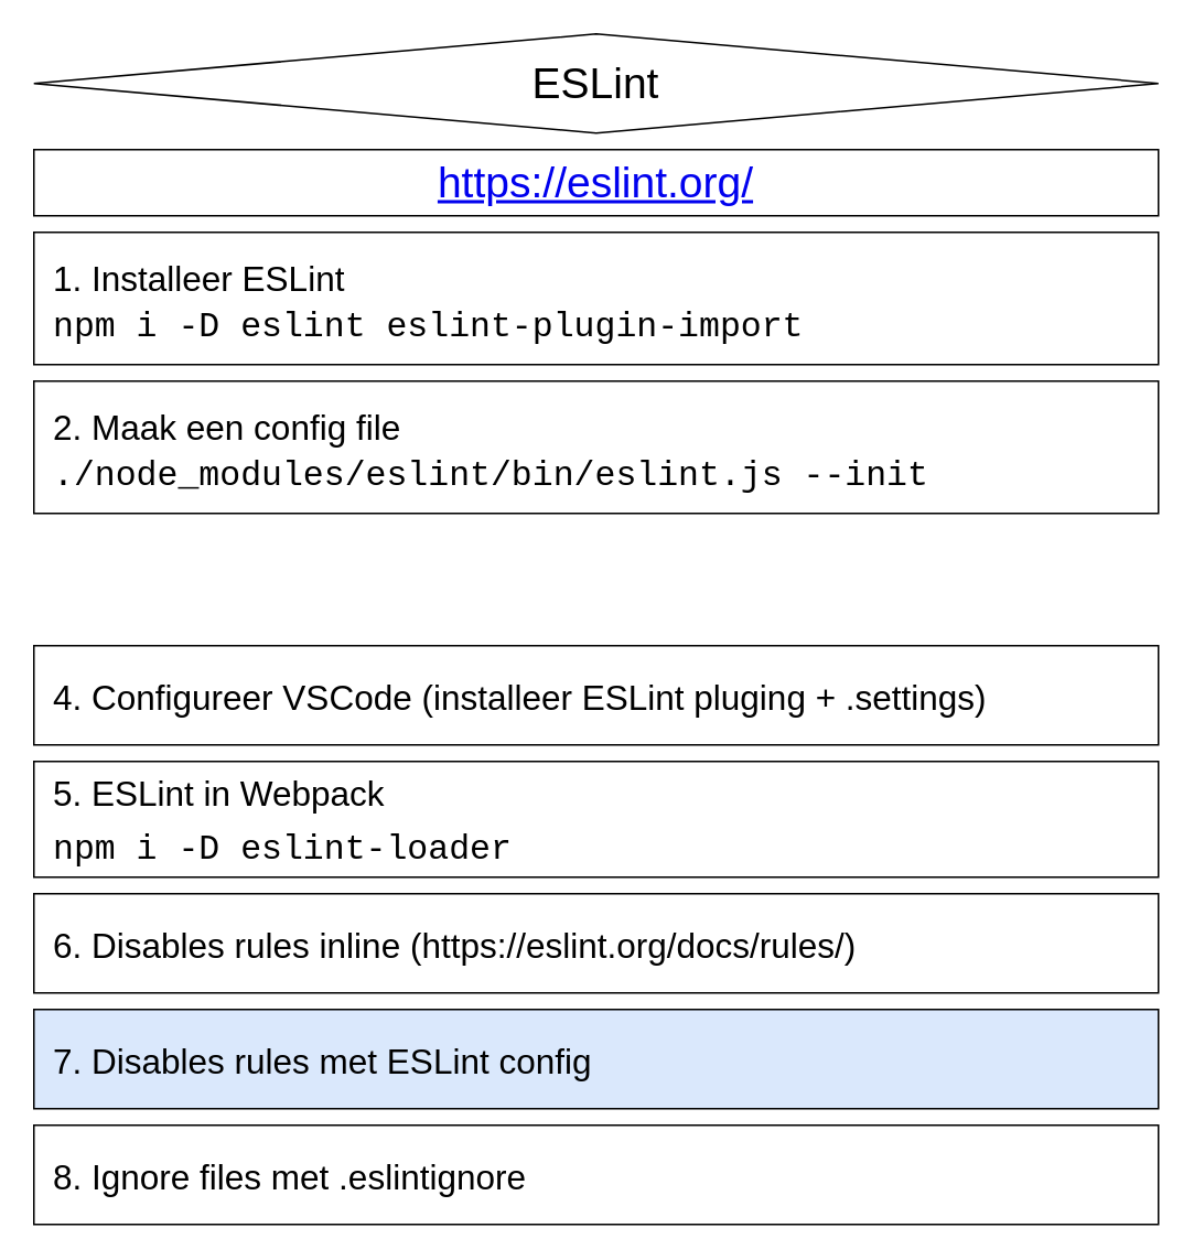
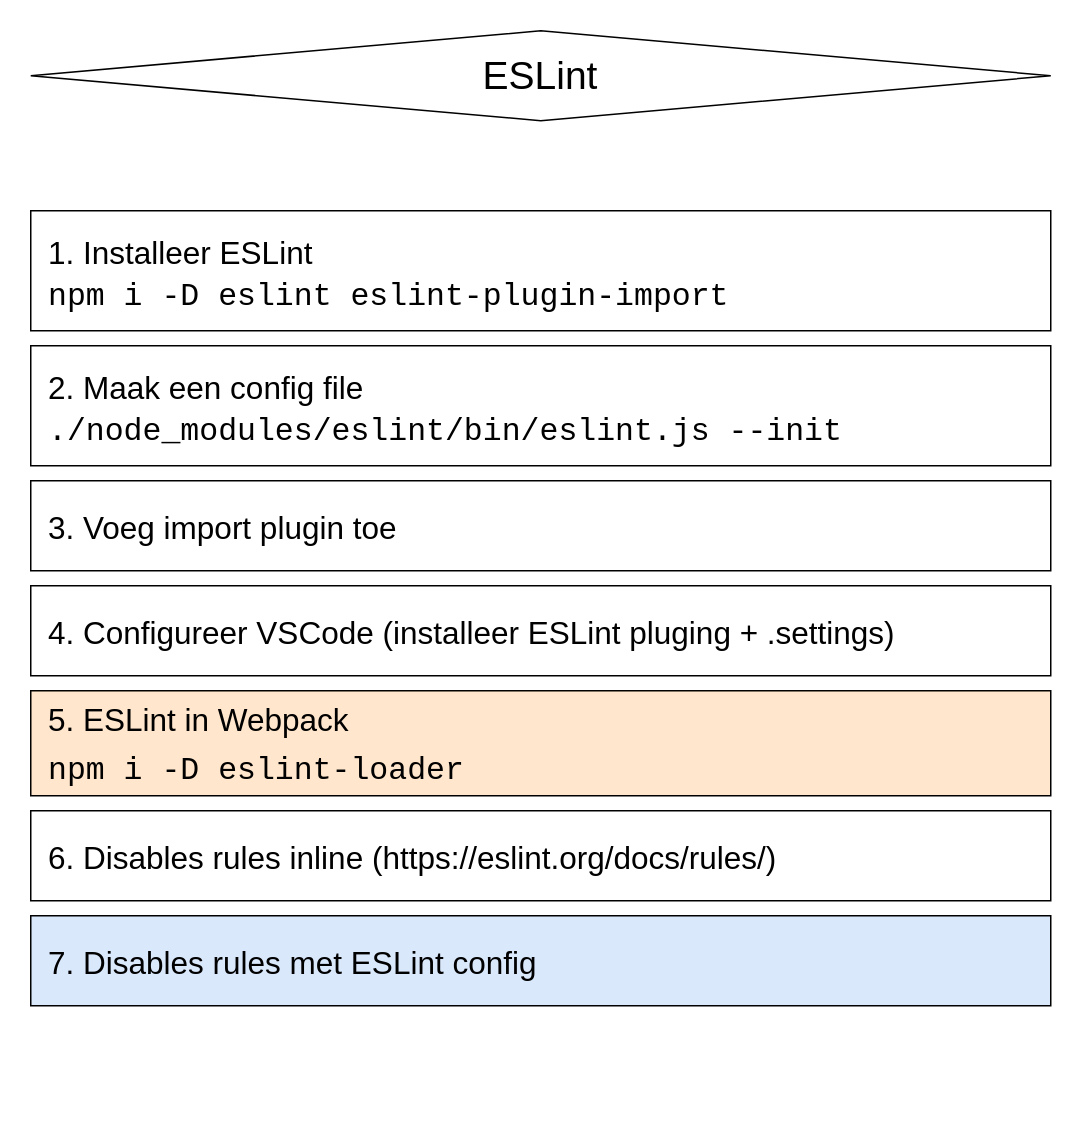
- <mxCell id="3" value="&lt;a href=&quot;https://eslint.org/&quot;&gt;https://eslint.org/&lt;/a&gt;" style="rounded=0;whiteSpace=wrap;html=1;fontSize=26;" parent="1" vertex="1"><mxGeometry x="20" y="90" width="680" height="40" as="geometry" /></mxCell>
+ <mxCell id="6" value="&lt;font style=&quot;font-size: 21px&quot;&gt;3. Voeg import plugin toe&lt;br&gt;&lt;/font&gt;" style="rounded=0;whiteSpace=wrap;html=1;fontSize=26;align=left;spacingLeft=10;" parent="1" vertex="1"><mxGeometry x="20" y="320" width="680" height="60" as="geometry" /></mxCell>
- <mxCell id="10" value="&lt;font&gt;&lt;span style=&quot;font-size: 21px&quot;&gt;5. ESLint in Webpack&lt;br&gt;&lt;/span&gt;&lt;font face=&quot;Courier New&quot;&gt;&lt;span style=&quot;font-size: 21px&quot;&gt;npm i -D eslint-loader&lt;/span&gt;&lt;/font&gt;&lt;br&gt;&lt;/font&gt;" style="rounded=0;whiteSpace=wrap;html=1;fontSize=26;align=left;spacingLeft=10;" parent="1" vertex="1"><mxGeometry x="20" y="460" width="680" height="70" as="geometry" /></mxCell>
+ <mxCell id="10" value="&lt;font&gt;&lt;span style=&quot;font-size: 21px&quot;&gt;5. ESLint in Webpack&lt;br&gt;&lt;/span&gt;&lt;font face=&quot;Courier New&quot;&gt;&lt;span style=&quot;font-size: 21px&quot;&gt;npm i -D eslint-loader&lt;/span&gt;&lt;/font&gt;&lt;br&gt;&lt;/font&gt;" style="rounded=0;whiteSpace=wrap;html=1;fontSize=26;align=left;spacingLeft=10;fillColor=#ffe6cc;" parent="1" vertex="1"><mxGeometry x="20" y="460" width="680" height="70" as="geometry" /></mxCell>
- <mxCell id="11" value="&lt;font&gt;&lt;span style=&quot;font-size: 21px&quot;&gt;8. Ignore files met .eslintignore&lt;/span&gt;&lt;br&gt;&lt;/font&gt;" style="rounded=0;whiteSpace=wrap;html=1;fontSize=26;align=left;spacingLeft=10;" parent="1" vertex="1"><mxGeometry x="20" y="680" width="680" height="60" as="geometry" /></mxCell>
